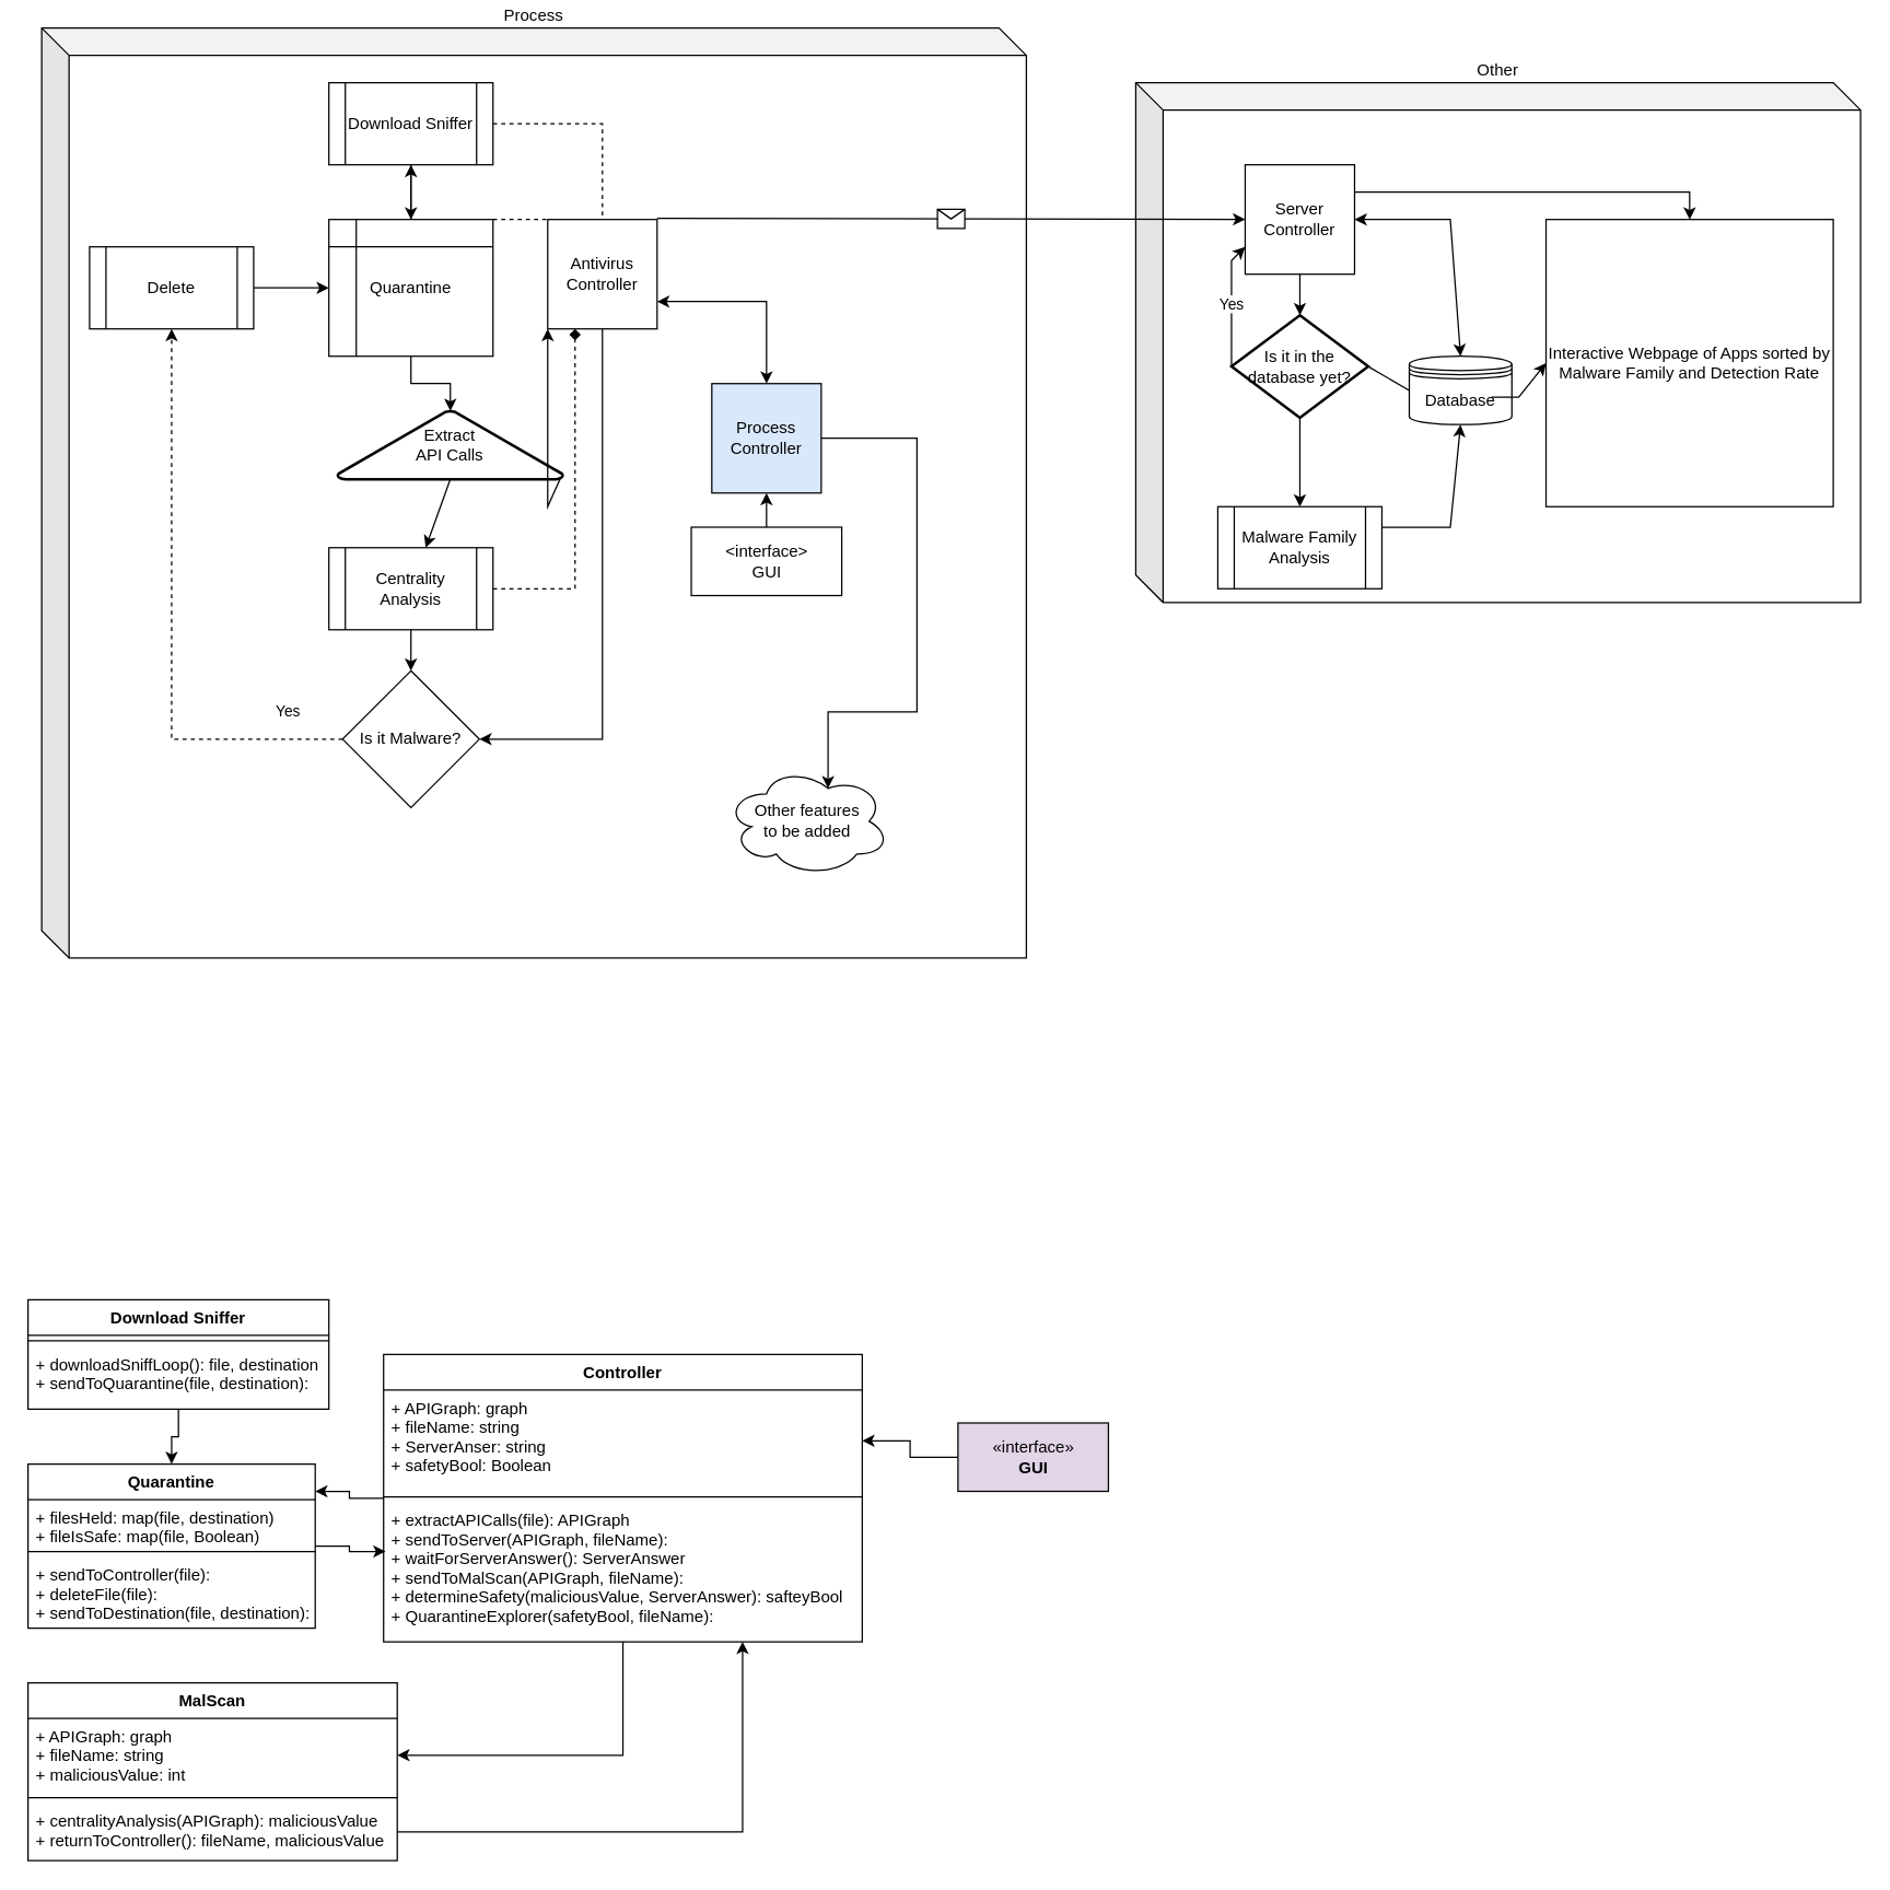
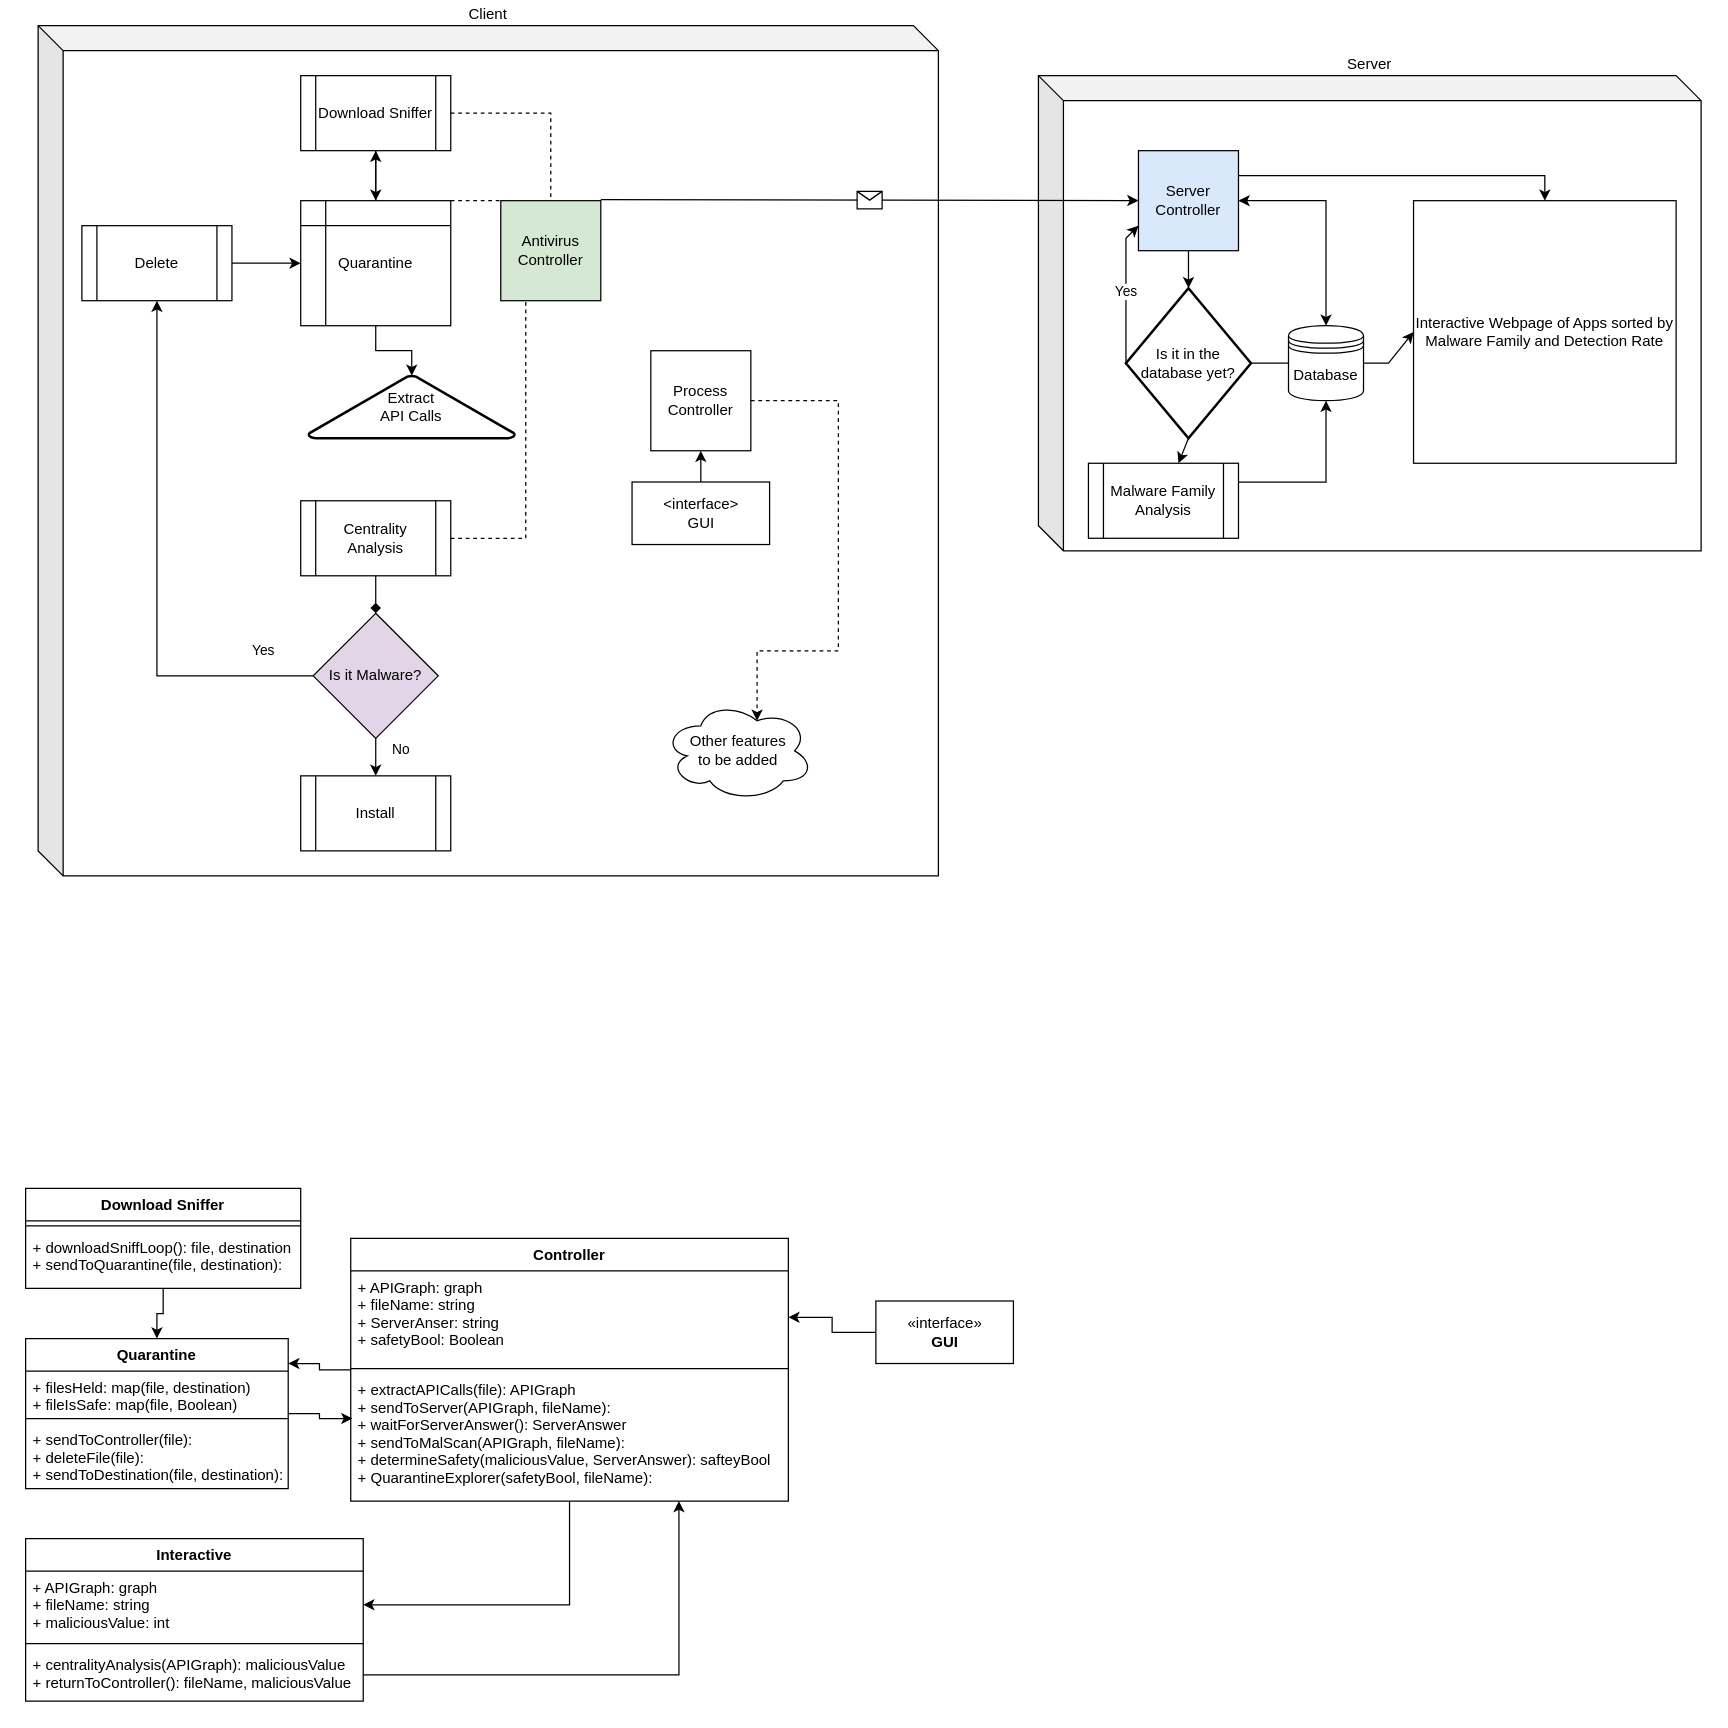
- <mxCell id="26" value="Process" style="shape=cube;whiteSpace=wrap;html=1;boundedLbl=1;backgroundOutline=1;darkOpacity=0.05;darkOpacity2=0.1;labelPosition=center;verticalLabelPosition=top;align=center;verticalAlign=bottom;" vertex="1" parent="24"><mxGeometry width="720" height="680" as="geometry" /></mxCell>
+ <mxCell id="26" value="Client" style="shape=cube;whiteSpace=wrap;html=1;boundedLbl=1;backgroundOutline=1;darkOpacity=0.05;darkOpacity2=0.1;labelPosition=center;verticalLabelPosition=top;align=center;verticalAlign=bottom;" vertex="1" parent="24"><mxGeometry width="720" height="680" as="geometry" /></mxCell>
- <mxCell id="25" value="Other" style="shape=cube;whiteSpace=wrap;html=1;boundedLbl=1;backgroundOutline=1;darkOpacity=0.05;darkOpacity2=0.1;labelPosition=center;verticalLabelPosition=top;align=center;verticalAlign=bottom;" vertex="1" parent="24"><mxGeometry x="800" y="40" width="530" height="380" as="geometry" /></mxCell>
+ <mxCell id="25" value="Server" style="shape=cube;whiteSpace=wrap;html=1;boundedLbl=1;backgroundOutline=1;darkOpacity=0.05;darkOpacity2=0.1;labelPosition=center;verticalLabelPosition=top;align=center;verticalAlign=bottom;" vertex="1" parent="24"><mxGeometry x="800" y="40" width="530" height="380" as="geometry" /></mxCell>
- <mxCell id="53" value="Server Controller" style="whiteSpace=wrap;html=1;aspect=fixed;" vertex="1" parent="24"><mxGeometry x="880" y="100" width="80" height="80" as="geometry" /></mxCell>
+ <mxCell id="53" value="Server Controller" style="whiteSpace=wrap;html=1;aspect=fixed;fillColor=#dae8fc;" vertex="1" parent="24"><mxGeometry x="880" y="100" width="80" height="80" as="geometry" /></mxCell>
- <mxCell id="28" value="Antivirus&lt;br&gt;Controller" style="whiteSpace=wrap;html=1;aspect=fixed;" vertex="1" parent="24"><mxGeometry x="370" y="140" width="80" height="80" as="geometry" /></mxCell>
+ <mxCell id="28" value="Antivirus&lt;br&gt;Controller" style="whiteSpace=wrap;html=1;aspect=fixed;fillColor=#d5e8d4;" vertex="1" parent="24"><mxGeometry x="370" y="140" width="80" height="80" as="geometry" /></mxCell>
- <mxCell id="29" value="" style="endArrow=classic;startArrow=classic;html=1;rounded=0;entryX=1;entryY=0.75;entryDx=0;entryDy=0;exitX=0.5;exitY=0;exitDx=0;exitDy=0;" edge="1" parent="24" source="27" target="28"><mxGeometry width="50" height="50" relative="1" as="geometry"><mxPoint x="270" y="400" as="sourcePoint" /><mxPoint x="320" y="350" as="targetPoint" /><Array as="points"><mxPoint x="530" y="200" /></Array></mxGeometry></mxCell>
- <mxCell id="46" value="" style="endArrow=diamond;dashed=1;html=1;rounded=0;exitX=1;exitY=0.5;exitDx=0;exitDy=0;entryX=0.25;entryY=1;entryDx=0;entryDy=0;" edge="1" parent="24" source="39" target="28"><mxGeometry width="50" height="50" relative="1" as="geometry"><mxPoint x="270" y="370" as="sourcePoint" /><mxPoint x="320" y="320" as="targetPoint" /><Array as="points"><mxPoint x="390" y="410" /></Array></mxGeometry></mxCell>
+ <mxCell id="46" value="" style="endArrow=none;dashed=1;html=1;rounded=0;exitX=1;exitY=0.5;exitDx=0;exitDy=0;entryX=0.25;entryY=1;entryDx=0;entryDy=0;" edge="1" parent="24" source="39" target="28"><mxGeometry width="50" height="50" relative="1" as="geometry"><mxPoint x="270" y="370" as="sourcePoint" /><mxPoint x="320" y="320" as="targetPoint" /><Array as="points"><mxPoint x="390" y="410" /></Array></mxGeometry></mxCell>
- <mxCell id="55" value="Is it in the database yet?" style="strokeWidth=2;html=1;shape=mxgraph.flowchart.decision;whiteSpace=wrap;" vertex="1" parent="24"><mxGeometry x="870" y="210" width="100" height="75" as="geometry" /></mxCell>
+ <mxCell id="55" value="Is it in the database yet?" style="strokeWidth=2;html=1;shape=mxgraph.flowchart.decision;whiteSpace=wrap;" vertex="1" parent="24"><mxGeometry x="870" y="210" width="100" height="120" as="geometry" /></mxCell>
- <mxCell id="54" value="Database" style="shape=datastore;whiteSpace=wrap;html=1;" vertex="1" parent="24"><mxGeometry x="1000" y="240" width="75" height="50" as="geometry" /></mxCell>
+ <mxCell id="54" value="Database" style="shape=datastore;whiteSpace=wrap;html=1;" vertex="1" parent="24"><mxGeometry x="1000" y="240" width="60" height="60" as="geometry" /></mxCell>
- <mxCell id="35" value="" style="endArrow=classic;html=1;rounded=0;exitX=0.99;exitY=0.97;exitDx=0;exitDy=0;exitPerimeter=0;entryX=0;entryY=1;entryDx=0;entryDy=0;" edge="1" parent="24" source="34" target="28"><mxGeometry width="50" height="50" relative="1" as="geometry"><mxPoint x="270" y="260" as="sourcePoint" /><mxPoint x="320" y="210" as="targetPoint" /><Array as="points"><mxPoint x="370" y="350" /></Array></mxGeometry></mxCell>
- <mxCell id="27" value="Process&lt;br&gt;Controller" style="whiteSpace=wrap;html=1;aspect=fixed;fillColor=#dae8fc;" vertex="1" parent="24"><mxGeometry x="490" y="260" width="80" height="80" as="geometry" /></mxCell>
+ <mxCell id="27" value="Process&lt;br&gt;Controller" style="whiteSpace=wrap;html=1;aspect=fixed;" vertex="1" parent="24"><mxGeometry x="490" y="260" width="80" height="80" as="geometry" /></mxCell>
- <mxCell id="38" value="" style="endArrow=classic;html=1;rounded=0;exitX=0.5;exitY=1;exitDx=0;exitDy=0;exitPerimeter=0;" edge="1" parent="24" source="34" target="39"><mxGeometry width="50" height="50" relative="1" as="geometry"><mxPoint x="270" y="380" as="sourcePoint" /><mxPoint x="270" y="390" as="targetPoint" /></mxGeometry></mxCell>
- <mxCell id="60" value="Malware Family Analysis" style="shape=process;whiteSpace=wrap;html=1;backgroundOutline=1;" vertex="1" parent="24"><mxGeometry x="860" y="350" width="120" height="60" as="geometry" /></mxCell>
+ <mxCell id="60" value="Malware Family Analysis" style="shape=process;whiteSpace=wrap;html=1;backgroundOutline=1;" vertex="1" parent="24"><mxGeometry x="840" y="350" width="120" height="60" as="geometry" /></mxCell>
- <mxCell id="47" value="" style="endArrow=classic;html=1;rounded=0;exitX=0.5;exitY=1;exitDx=0;exitDy=0;entryX=1;entryY=0.5;entryDx=0;entryDy=0;" edge="1" parent="24" source="28" target="40"><mxGeometry width="50" height="50" relative="1" as="geometry"><mxPoint x="270" y="370" as="sourcePoint" /><mxPoint x="320" y="320" as="targetPoint" /><Array as="points"><mxPoint x="410" y="520" /></Array></mxGeometry></mxCell>
- <mxCell id="52" value="" style="endArrow=classic;html=1;rounded=0;exitX=1;exitY=0.5;exitDx=0;exitDy=0;entryX=0.625;entryY=0.2;entryDx=0;entryDy=0;entryPerimeter=0;" edge="1" parent="24" source="27" target="51"><mxGeometry width="50" height="50" relative="1" as="geometry"><mxPoint x="270" y="400" as="sourcePoint" /><mxPoint x="320" y="350" as="targetPoint" /><Array as="points"><mxPoint x="640" y="300" /><mxPoint x="640" y="500" /><mxPoint x="575" y="500" /></Array></mxGeometry></mxCell>
+ <mxCell id="52" value="" style="endArrow=classic;html=1;rounded=0;exitX=1;exitY=0.5;exitDx=0;exitDy=0;entryX=0.625;entryY=0.2;entryDx=0;entryDy=0;entryPerimeter=0;dashed=1;" edge="1" parent="24" source="27" target="51"><mxGeometry width="50" height="50" relative="1" as="geometry"><mxPoint x="270" y="400" as="sourcePoint" /><mxPoint x="320" y="350" as="targetPoint" /><Array as="points"><mxPoint x="640" y="300" /><mxPoint x="640" y="500" /><mxPoint x="575" y="500" /></Array></mxGeometry></mxCell>
- <mxCell id="45" value="Yes" style="edgeStyle=orthogonalEdgeStyle;rounded=0;orthogonalLoop=1;jettySize=auto;html=1;dashed=1;" edge="1" parent="24" source="40" target="44"><mxGeometry x="-0.812" y="-20" relative="1" as="geometry"><mxPoint x="130" y="220" as="targetPoint" /><mxPoint as="offset" /></mxGeometry></mxCell>
+ <mxCell id="45" value="Yes" style="edgeStyle=orthogonalEdgeStyle;rounded=0;orthogonalLoop=1;jettySize=auto;html=1;" edge="1" parent="24" source="40" target="44"><mxGeometry x="-0.812" y="-20" relative="1" as="geometry"><mxPoint x="130" y="220" as="targetPoint" /><mxPoint as="offset" /></mxGeometry></mxCell>
- <mxCell id="41" value="" style="edgeStyle=orthogonalEdgeStyle;rounded=0;orthogonalLoop=1;jettySize=auto;html=1;" edge="1" parent="24" source="39" target="40"><mxGeometry relative="1" as="geometry" /></mxCell>
+ <mxCell id="41" value="" style="edgeStyle=orthogonalEdgeStyle;rounded=0;orthogonalLoop=1;jettySize=auto;html=1;endArrow=diamond;" edge="1" parent="24" source="39" target="40"><mxGeometry relative="1" as="geometry" /></mxCell>
- <mxCell id="40" value="Is it Malware?" style="rhombus;whiteSpace=wrap;html=1;" vertex="1" parent="24"><mxGeometry x="220" y="470" width="100" height="100" as="geometry" /></mxCell>
+ <mxCell id="40" value="Is it Malware?" style="rhombus;whiteSpace=wrap;html=1;fillColor=#e1d5e7;" vertex="1" parent="24"><mxGeometry x="220" y="470" width="100" height="100" as="geometry" /></mxCell>
+ <mxCell id="43" value="No" style="edgeStyle=orthogonalEdgeStyle;rounded=0;orthogonalLoop=1;jettySize=auto;html=1;" edge="1" parent="24" source="40" target="42"><mxGeometry x="0.201" y="20" relative="1" as="geometry"><mxPoint y="-1" as="offset" /></mxGeometry></mxCell>
+ <mxCell id="42" value="Install" style="shape=process;whiteSpace=wrap;html=1;backgroundOutline=1;" vertex="1" parent="24"><mxGeometry x="210" y="600" width="120" height="60" as="geometry" /></mxCell>
- <mxCell id="23" value="«interface»&lt;br&gt;&lt;b&gt;GUI&lt;/b&gt;" style="html=1;fillColor=#e1d5e7;" parent="1" vertex="1"><mxGeometry x="700" y="1040" width="110" height="50" as="geometry" /></mxCell>
+ <mxCell id="23" value="«interface»&lt;br&gt;&lt;b&gt;GUI&lt;/b&gt;" style="html=1;" parent="1" vertex="1"><mxGeometry x="700" y="1040" width="110" height="50" as="geometry" /></mxCell>
- <mxCell id="11" value="MalScan" style="swimlane;fontStyle=1;align=center;verticalAlign=top;childLayout=stackLayout;horizontal=1;startSize=26;horizontalStack=0;resizeParent=1;resizeParentMax=0;resizeLast=0;collapsible=1;marginBottom=0;" parent="1" vertex="1"><mxGeometry x="20" y="1230" width="270" height="130" as="geometry" /></mxCell>
+ <mxCell id="11" value="Interactive" style="swimlane;fontStyle=1;align=center;verticalAlign=top;childLayout=stackLayout;horizontal=1;startSize=26;horizontalStack=0;resizeParent=1;resizeParentMax=0;resizeLast=0;collapsible=1;marginBottom=0;" parent="1" vertex="1"><mxGeometry x="20" y="1230" width="270" height="130" as="geometry" /></mxCell>
